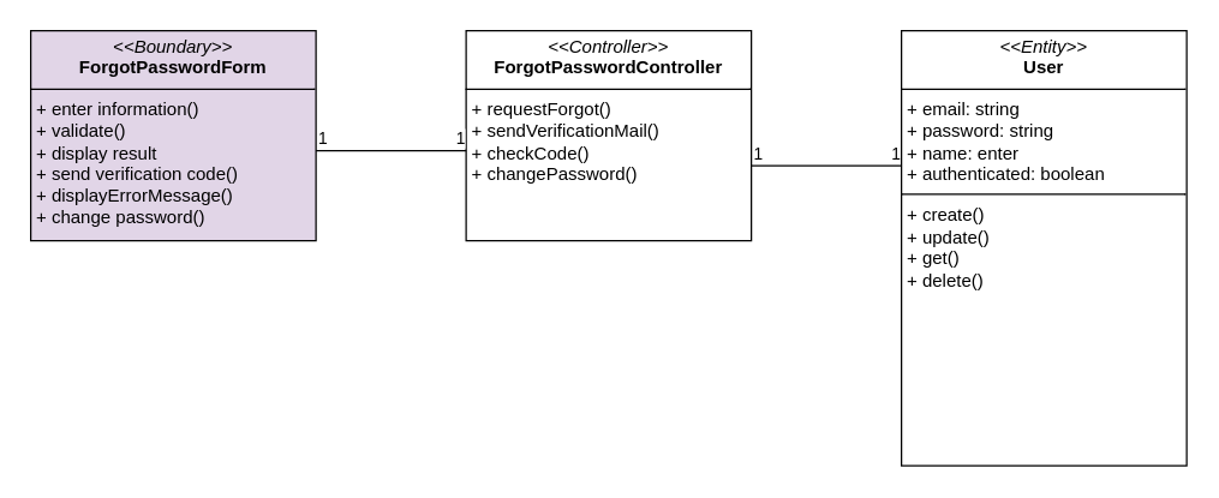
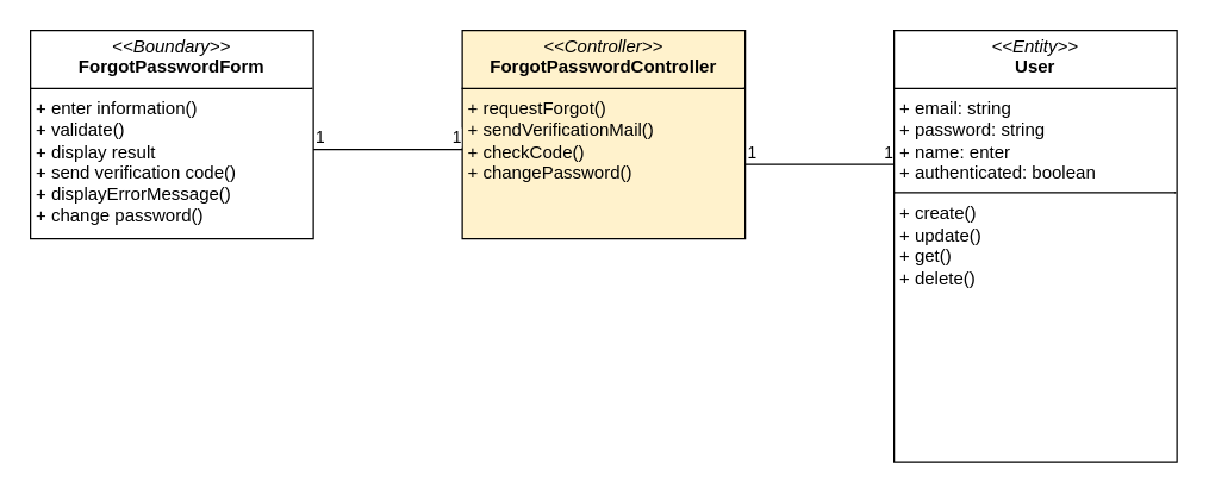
- <mxCell id="3" value="&lt;p style=&quot;margin:0px;margin-top:4px;text-align:center;&quot;&gt;&lt;i&gt;&amp;lt;&amp;lt;Boundary&amp;gt;&amp;gt;&lt;/i&gt;&lt;br&gt;&lt;b&gt;ForgotPasswordForm&lt;/b&gt;&lt;/p&gt;&lt;hr size=&quot;1&quot; style=&quot;border-style:solid;&quot;&gt;&lt;p style=&quot;margin:0px;margin-left:4px;&quot;&gt;+ enter information()&lt;/p&gt;&lt;p style=&quot;margin:0px;margin-left:4px;&quot;&gt;+ validate()&lt;/p&gt;&lt;p style=&quot;margin:0px;margin-left:4px;&quot;&gt;+ display result&lt;/p&gt;&lt;p style=&quot;margin:0px;margin-left:4px;&quot;&gt;+ send verification code()&lt;/p&gt;&lt;p style=&quot;margin:0px;margin-left:4px;&quot;&gt;+ displayErrorMessage()&lt;/p&gt;&lt;p style=&quot;margin:0px;margin-left:4px;&quot;&gt;+ change password()&lt;/p&gt;" style="verticalAlign=top;align=left;overflow=fill;html=1;whiteSpace=wrap;fillColor=#e1d5e7;" vertex="1" parent="1"><mxGeometry x="20" y="20" width="190" height="140" as="geometry" /></mxCell>
+ <mxCell id="3" value="&lt;p style=&quot;margin:0px;margin-top:4px;text-align:center;&quot;&gt;&lt;i&gt;&amp;lt;&amp;lt;Boundary&amp;gt;&amp;gt;&lt;/i&gt;&lt;br&gt;&lt;b&gt;ForgotPasswordForm&lt;/b&gt;&lt;/p&gt;&lt;hr size=&quot;1&quot; style=&quot;border-style:solid;&quot;&gt;&lt;p style=&quot;margin:0px;margin-left:4px;&quot;&gt;+ enter information()&lt;/p&gt;&lt;p style=&quot;margin:0px;margin-left:4px;&quot;&gt;+ validate()&lt;/p&gt;&lt;p style=&quot;margin:0px;margin-left:4px;&quot;&gt;+ display result&lt;/p&gt;&lt;p style=&quot;margin:0px;margin-left:4px;&quot;&gt;+ send verification code()&lt;/p&gt;&lt;p style=&quot;margin:0px;margin-left:4px;&quot;&gt;+ displayErrorMessage()&lt;/p&gt;&lt;p style=&quot;margin:0px;margin-left:4px;&quot;&gt;+ change password()&lt;/p&gt;" style="verticalAlign=top;align=left;overflow=fill;html=1;whiteSpace=wrap;" vertex="1" parent="1"><mxGeometry x="20" y="20" width="190" height="140" as="geometry" /></mxCell>
- <mxCell id="4" value="&lt;p style=&quot;margin:0px;margin-top:4px;text-align:center;&quot;&gt;&lt;i&gt;&amp;lt;&amp;lt;Controller&amp;gt;&amp;gt;&lt;/i&gt;&lt;br&gt;&lt;b&gt;ForgotPasswordController&lt;/b&gt;&lt;/p&gt;&lt;hr size=&quot;1&quot; style=&quot;border-style:solid;&quot;&gt;&lt;p style=&quot;margin:0px;margin-left:4px;&quot;&gt;+ requestForgot()&lt;/p&gt;&lt;p style=&quot;margin:0px;margin-left:4px;&quot;&gt;+ sendVerificationMail()&lt;/p&gt;&lt;p style=&quot;margin:0px;margin-left:4px;&quot;&gt;+ checkCode()&lt;/p&gt;&lt;p style=&quot;margin:0px;margin-left:4px;&quot;&gt;+ changePassword()&lt;/p&gt;" style="verticalAlign=top;align=left;overflow=fill;html=1;whiteSpace=wrap;" vertex="1" parent="1"><mxGeometry x="310" y="20" width="190" height="140" as="geometry" /></mxCell>
+ <mxCell id="4" value="&lt;p style=&quot;margin:0px;margin-top:4px;text-align:center;&quot;&gt;&lt;i&gt;&amp;lt;&amp;lt;Controller&amp;gt;&amp;gt;&lt;/i&gt;&lt;br&gt;&lt;b&gt;ForgotPasswordController&lt;/b&gt;&lt;/p&gt;&lt;hr size=&quot;1&quot; style=&quot;border-style:solid;&quot;&gt;&lt;p style=&quot;margin:0px;margin-left:4px;&quot;&gt;+ requestForgot()&lt;/p&gt;&lt;p style=&quot;margin:0px;margin-left:4px;&quot;&gt;+ sendVerificationMail()&lt;/p&gt;&lt;p style=&quot;margin:0px;margin-left:4px;&quot;&gt;+ checkCode()&lt;/p&gt;&lt;p style=&quot;margin:0px;margin-left:4px;&quot;&gt;+ changePassword()&lt;/p&gt;" style="verticalAlign=top;align=left;overflow=fill;html=1;whiteSpace=wrap;fillColor=#fff2cc;" vertex="1" parent="1"><mxGeometry x="310" y="20" width="190" height="140" as="geometry" /></mxCell>
